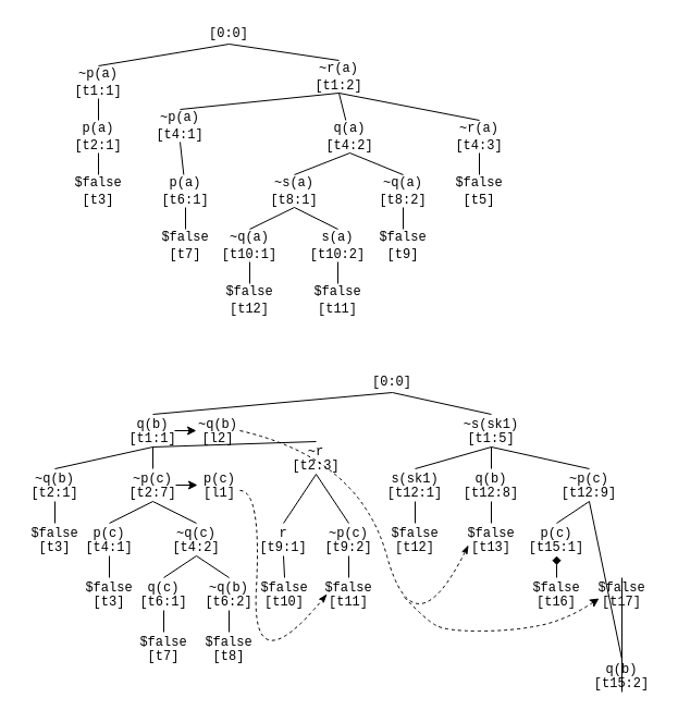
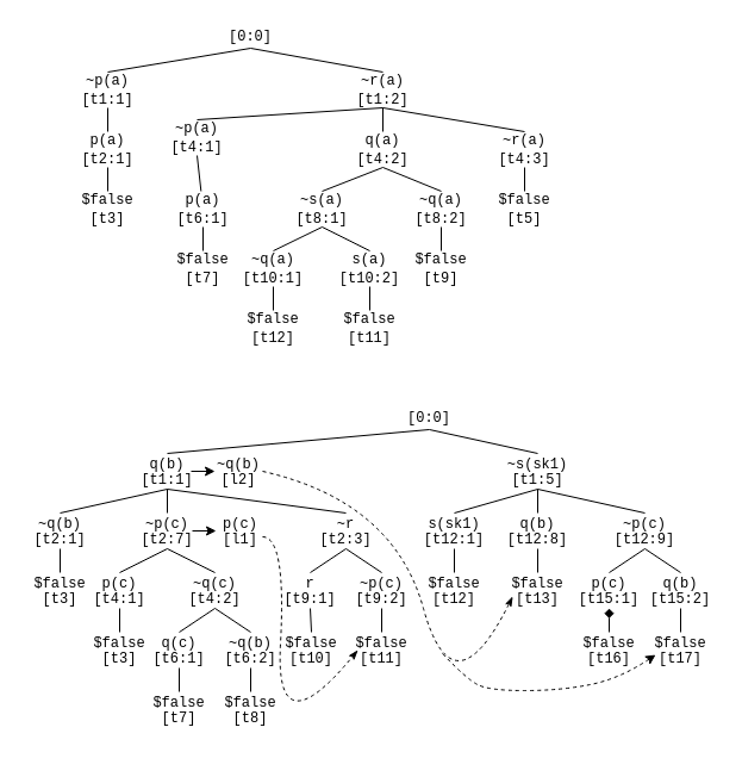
- <mxCell id="25" value="&lt;font face=&quot;Courier New&quot;&gt;~r(a)&lt;/font&gt;&lt;div&gt;&lt;span style=&quot;font-family: &amp;quot;Courier New&amp;quot;; background-color: transparent; color: light-dark(rgb(0, 0, 0), rgb(255, 255, 255));&quot;&gt;[t1:2]&lt;/span&gt;&lt;/div&gt;" style="text;strokeColor=none;align=center;fillColor=none;html=1;verticalAlign=middle;whiteSpace=wrap;rounded=0;" parent="1" vertex="1"><mxGeometry x="281" y="55" width="60" height="30" as="geometry" /></mxCell>
+ <mxCell id="25" value="&lt;font face=&quot;Courier New&quot;&gt;~r(a)&lt;/font&gt;&lt;div&gt;&lt;span style=&quot;font-family: &amp;quot;Courier New&amp;quot;; background-color: transparent; color: light-dark(rgb(0, 0, 0), rgb(255, 255, 255));&quot;&gt;[t1:2]&lt;/span&gt;&lt;/div&gt;" style="text;strokeColor=none;align=center;fillColor=none;html=1;verticalAlign=middle;whiteSpace=wrap;rounded=0;" parent="1" vertex="1"><mxGeometry x="291" y="60" width="60" height="30" as="geometry" /></mxCell>
- <mxCell id="59" value="&lt;div style=&quot;line-height: 100%;&quot;&gt;&lt;font face=&quot;Courier New&quot;&gt;~r&lt;/font&gt;&lt;br&gt;&lt;div&gt;&lt;span style=&quot;font-family: &amp;quot;Courier New&amp;quot;; background-color: transparent; color: light-dark(rgb(0, 0, 0), rgb(255, 255, 255));&quot;&gt;[t2:3]&lt;/span&gt;&lt;/div&gt;&lt;/div&gt;" style="text;strokeColor=none;align=center;fillColor=none;html=1;verticalAlign=middle;whiteSpace=wrap;rounded=0;" parent="1" vertex="1"><mxGeometry x="260" y="405" width="60" height="30" as="geometry" /></mxCell>
+ <mxCell id="59" value="&lt;div style=&quot;line-height: 100%;&quot;&gt;&lt;font face=&quot;Courier New&quot;&gt;~r&lt;/font&gt;&lt;br&gt;&lt;div&gt;&lt;span style=&quot;font-family: &amp;quot;Courier New&amp;quot;; background-color: transparent; color: light-dark(rgb(0, 0, 0), rgb(255, 255, 255));&quot;&gt;[t2:3]&lt;/span&gt;&lt;/div&gt;&lt;/div&gt;" style="text;strokeColor=none;align=center;fillColor=none;html=1;verticalAlign=middle;whiteSpace=wrap;rounded=0;" parent="1" vertex="1"><mxGeometry x="260" y="430" width="60" height="30" as="geometry" /></mxCell>
- <mxCell id="83" value="&lt;div style=&quot;line-height: 100%;&quot;&gt;&lt;font face=&quot;Courier New&quot;&gt;q(b)&lt;/font&gt;&lt;div&gt;&lt;div&gt;&lt;span style=&quot;font-family: &amp;quot;Courier New&amp;quot;; background-color: transparent; color: light-dark(rgb(0, 0, 0), rgb(255, 255, 255));&quot;&gt;[t15:2]&lt;/span&gt;&lt;/div&gt;&lt;/div&gt;&lt;/div&gt;" style="text;strokeColor=none;align=center;fillColor=none;html=1;verticalAlign=middle;whiteSpace=wrap;rounded=0;" parent="1" vertex="1"><mxGeometry x="541" y="605" width="60" height="30" as="geometry" /></mxCell>
+ <mxCell id="83" value="&lt;div style=&quot;line-height: 100%;&quot;&gt;&lt;font face=&quot;Courier New&quot;&gt;q(b)&lt;/font&gt;&lt;div&gt;&lt;div&gt;&lt;span style=&quot;font-family: &amp;quot;Courier New&amp;quot;; background-color: transparent; color: light-dark(rgb(0, 0, 0), rgb(255, 255, 255));&quot;&gt;[t15:2]&lt;/span&gt;&lt;/div&gt;&lt;/div&gt;&lt;/div&gt;" style="text;strokeColor=none;align=center;fillColor=none;html=1;verticalAlign=middle;whiteSpace=wrap;rounded=0;" parent="1" vertex="1"><mxGeometry x="541" y="480" width="60" height="30" as="geometry" /></mxCell>
